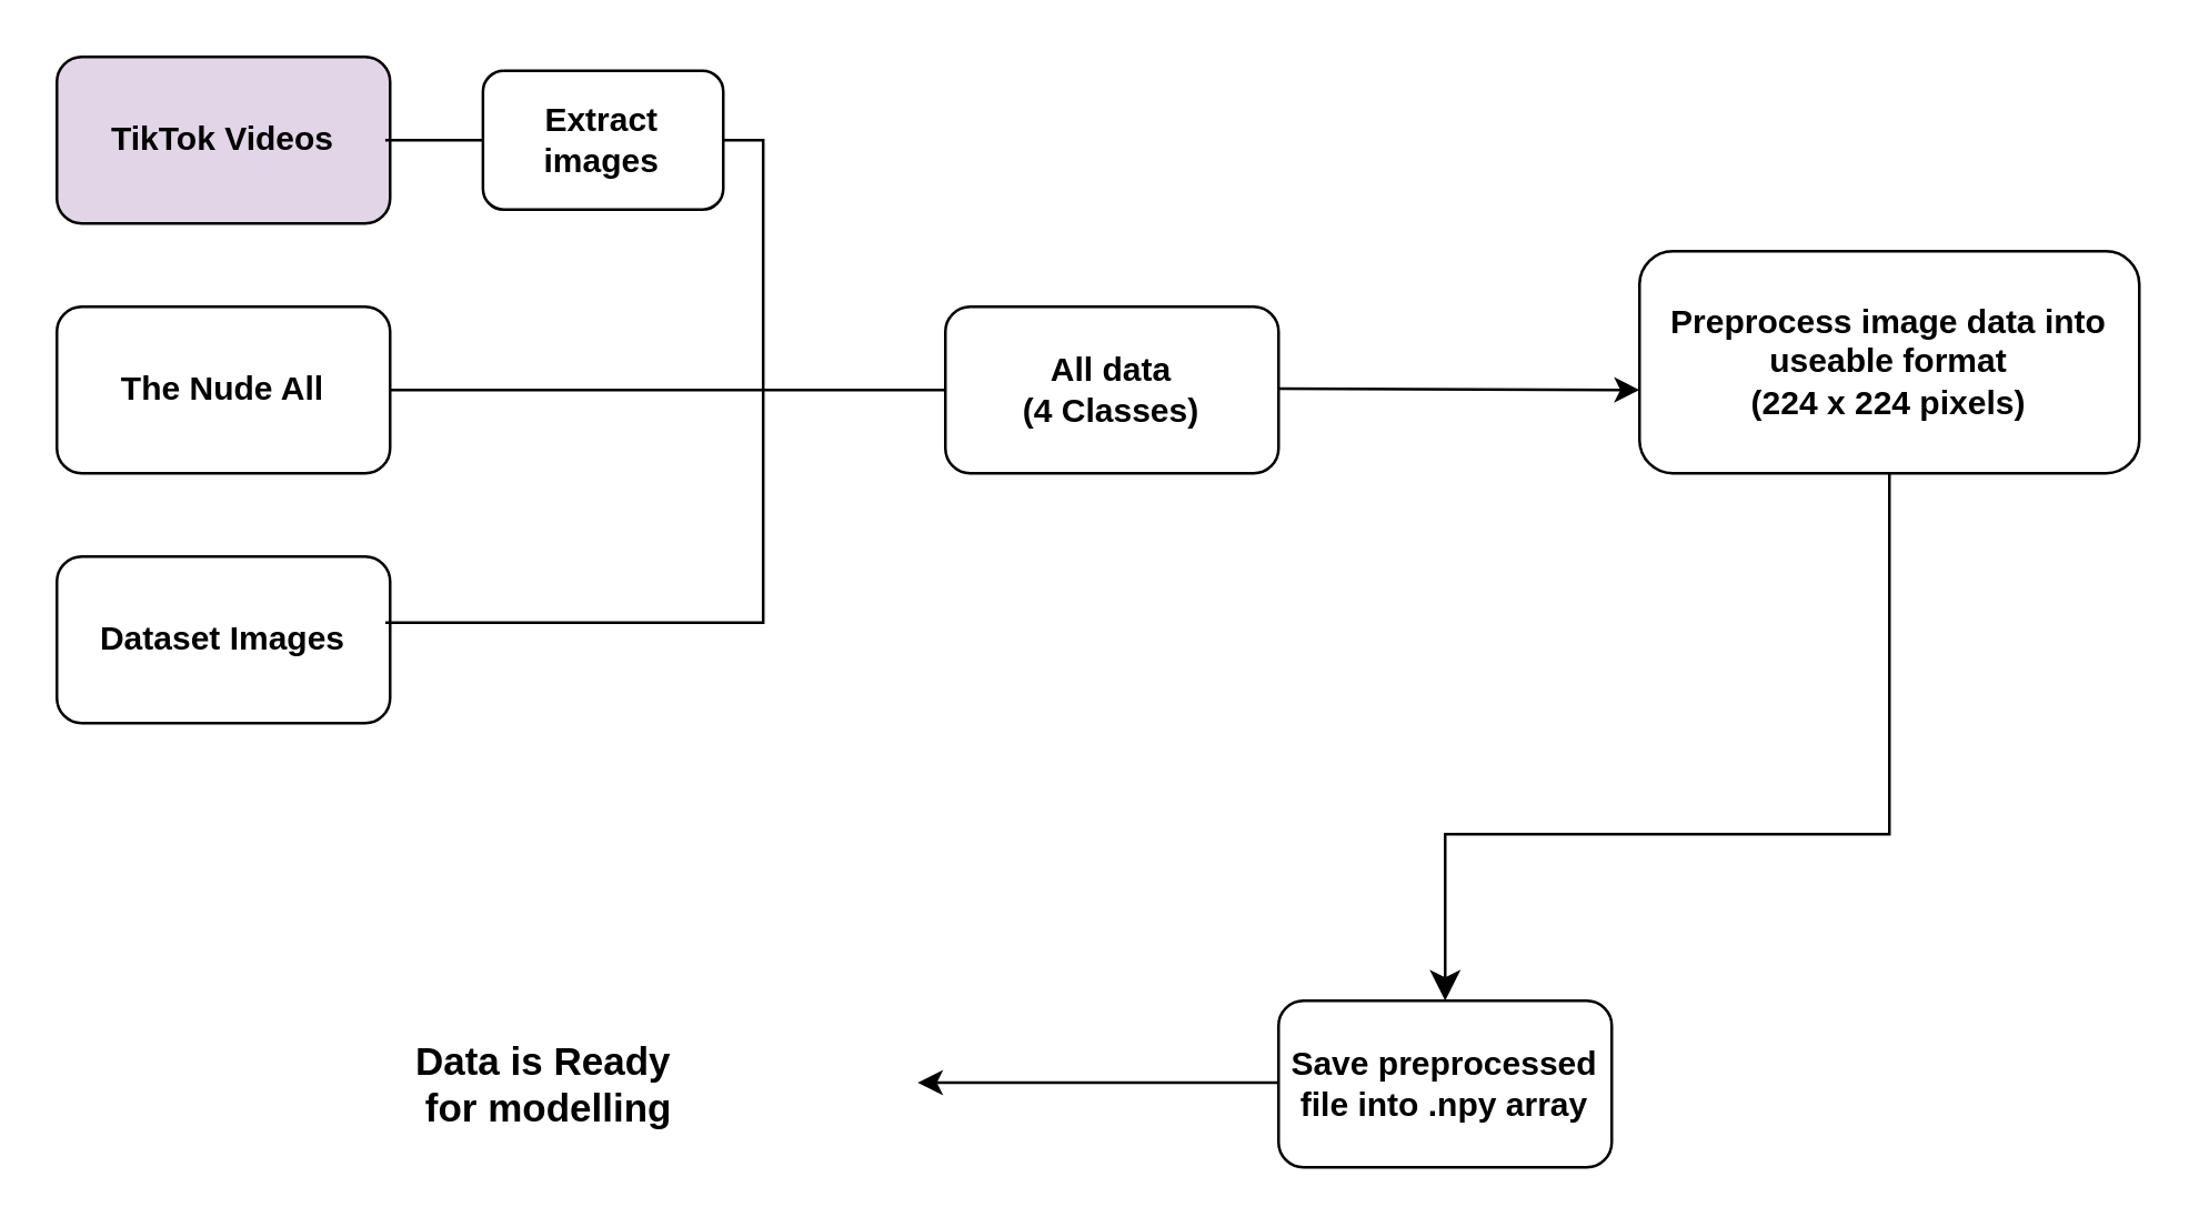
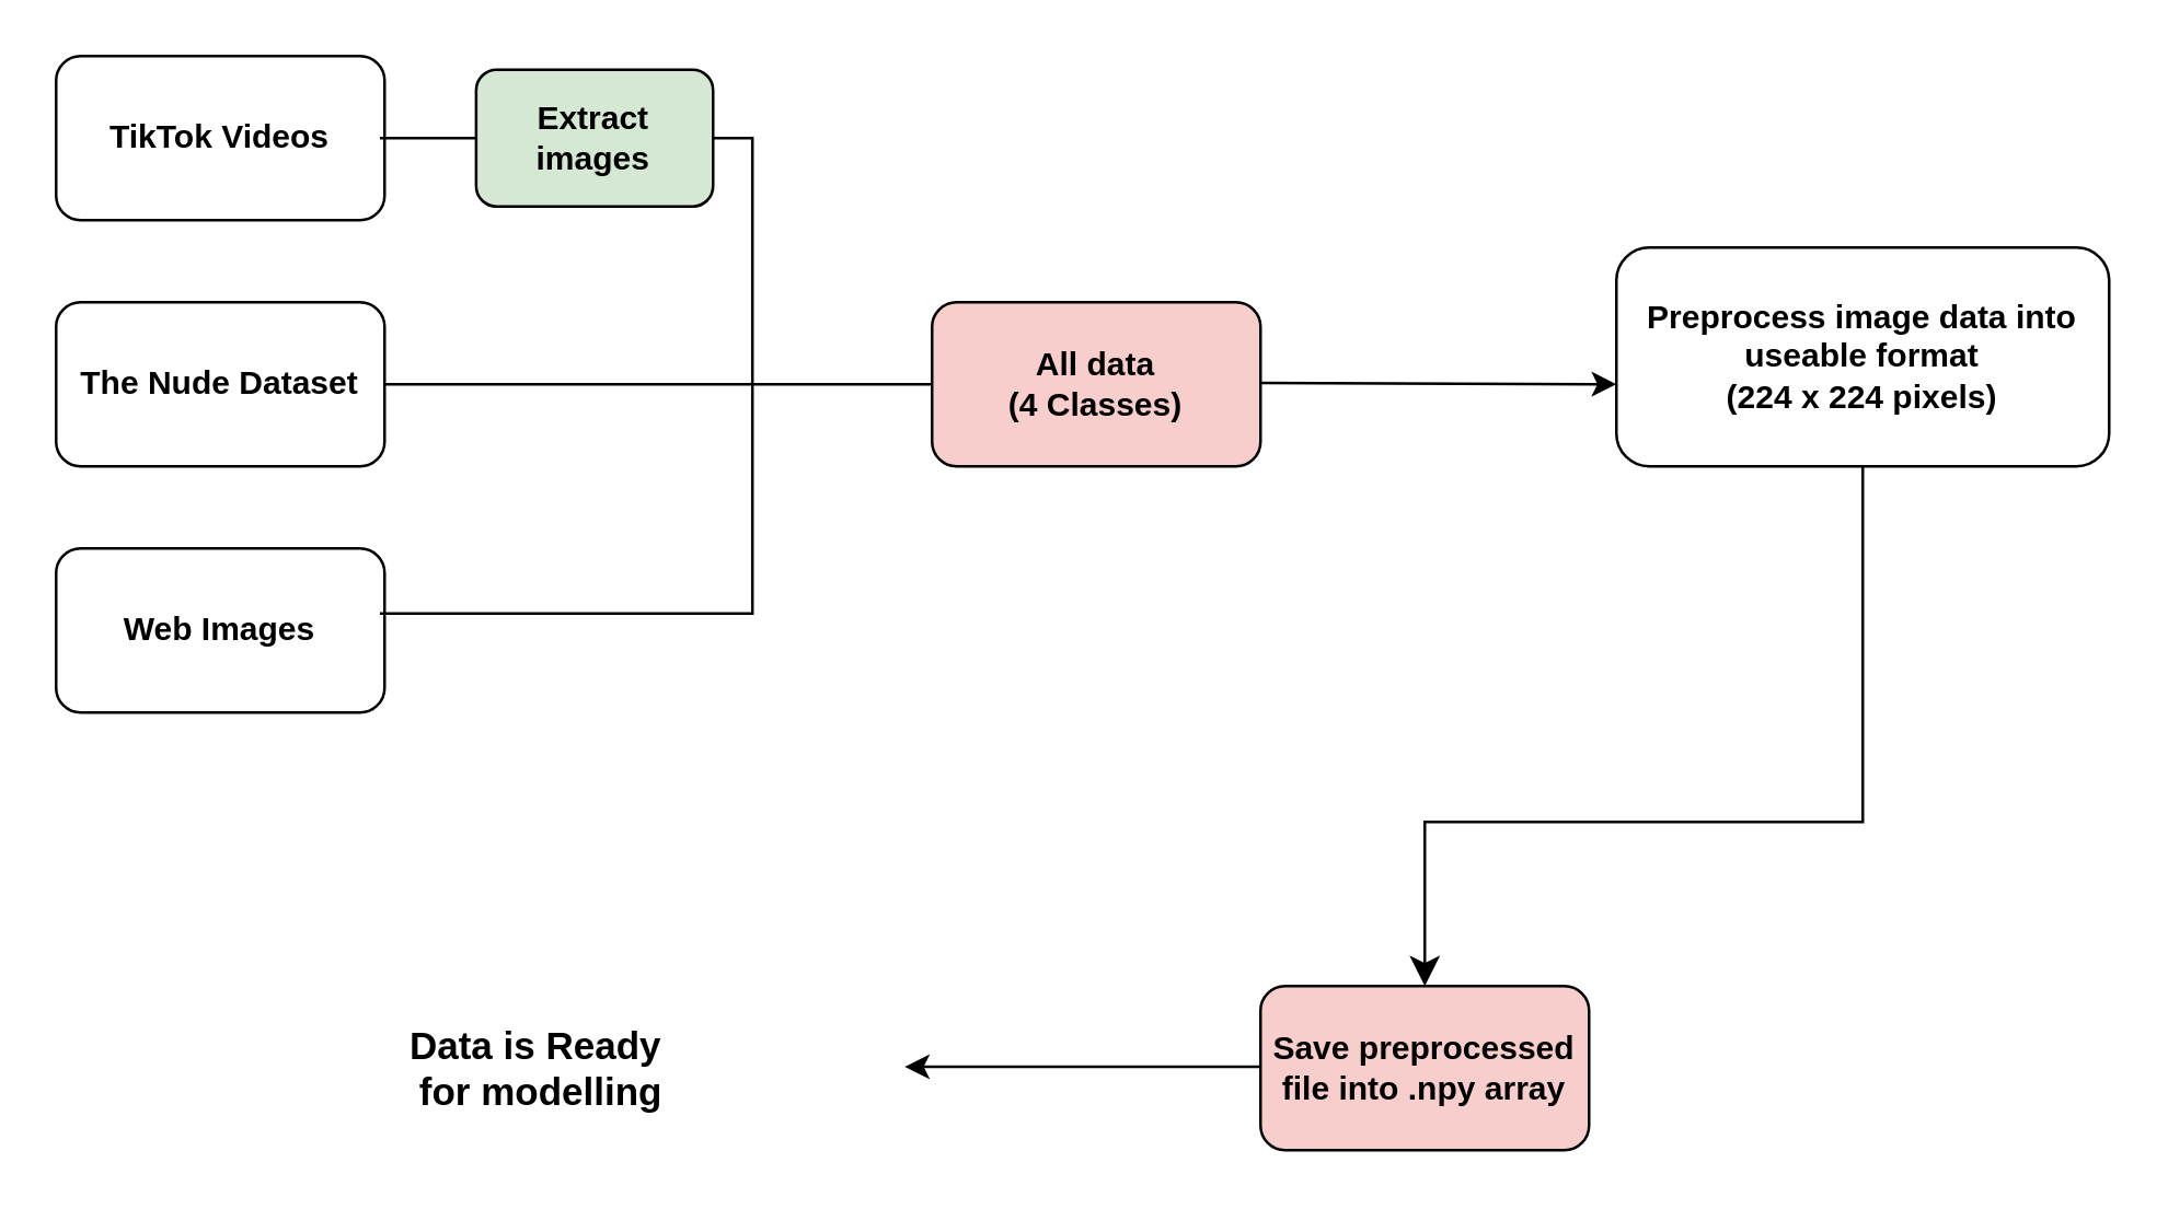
- <mxCell id="2" value="&lt;b&gt;TikTok Videos&lt;/b&gt;" style="rounded=1;whiteSpace=wrap;html=1;fillColor=#e1d5e7;" vertex="1" parent="1"><mxGeometry x="20" y="20" width="120" height="60" as="geometry" /></mxCell>
+ <mxCell id="2" value="&lt;b&gt;TikTok Videos&lt;/b&gt;" style="rounded=1;whiteSpace=wrap;html=1;" vertex="1" parent="1"><mxGeometry x="20" y="20" width="120" height="60" as="geometry" /></mxCell>
- <mxCell id="14" value="&lt;b&gt;Extract images&lt;/b&gt;" style="rounded=1;whiteSpace=wrap;html=1;" vertex="1" parent="1"><mxGeometry x="173.45" y="25" width="86.55" height="50" as="geometry" /></mxCell>
+ <mxCell id="14" value="&lt;b&gt;Extract images&lt;/b&gt;" style="rounded=1;whiteSpace=wrap;html=1;fillColor=#d5e8d4;" vertex="1" parent="1"><mxGeometry x="173.45" y="25" width="86.55" height="50" as="geometry" /></mxCell>
- <mxCell id="4" value="&lt;b&gt;The Nude All&lt;/b&gt;" style="rounded=1;whiteSpace=wrap;html=1;" vertex="1" parent="1"><mxGeometry x="20" y="110" width="120" height="60" as="geometry" /></mxCell>
+ <mxCell id="4" value="&lt;b&gt;The Nude Dataset&lt;/b&gt;" style="rounded=1;whiteSpace=wrap;html=1;" vertex="1" parent="1"><mxGeometry x="20" y="110" width="120" height="60" as="geometry" /></mxCell>
- <mxCell id="7" value="&lt;b&gt;All data&lt;/b&gt;&lt;div&gt;&lt;b&gt;(4 Classes)&lt;/b&gt;&lt;/div&gt;" style="rounded=1;whiteSpace=wrap;html=1;" vertex="1" parent="1"><mxGeometry x="340" y="110" width="120" height="60" as="geometry" /></mxCell>
+ <mxCell id="7" value="&lt;b&gt;All data&lt;/b&gt;&lt;div&gt;&lt;b&gt;(4 Classes)&lt;/b&gt;&lt;/div&gt;" style="rounded=1;whiteSpace=wrap;html=1;fillColor=#f8cecc;" vertex="1" parent="1"><mxGeometry x="340" y="110" width="120" height="60" as="geometry" /></mxCell>
- <mxCell id="3" value="&lt;b&gt;Dataset Images&lt;/b&gt;" style="rounded=1;whiteSpace=wrap;html=1;" vertex="1" parent="1"><mxGeometry x="20" y="200" width="120" height="60" as="geometry" /></mxCell>
+ <mxCell id="3" value="&lt;b&gt;Web Images&lt;/b&gt;" style="rounded=1;whiteSpace=wrap;html=1;" vertex="1" parent="1"><mxGeometry x="20" y="200" width="120" height="60" as="geometry" /></mxCell>
- <mxCell id="11" value="&lt;b&gt;Save preprocessed file into .npy array&lt;/b&gt;" style="rounded=1;whiteSpace=wrap;html=1;" vertex="1" parent="1"><mxGeometry x="460" y="360" width="120" height="60" as="geometry" /></mxCell>
+ <mxCell id="11" value="&lt;b&gt;Save preprocessed file into .npy array&lt;/b&gt;" style="rounded=1;whiteSpace=wrap;html=1;fillColor=#f8cecc;" vertex="1" parent="1"><mxGeometry x="460" y="360" width="120" height="60" as="geometry" /></mxCell>
